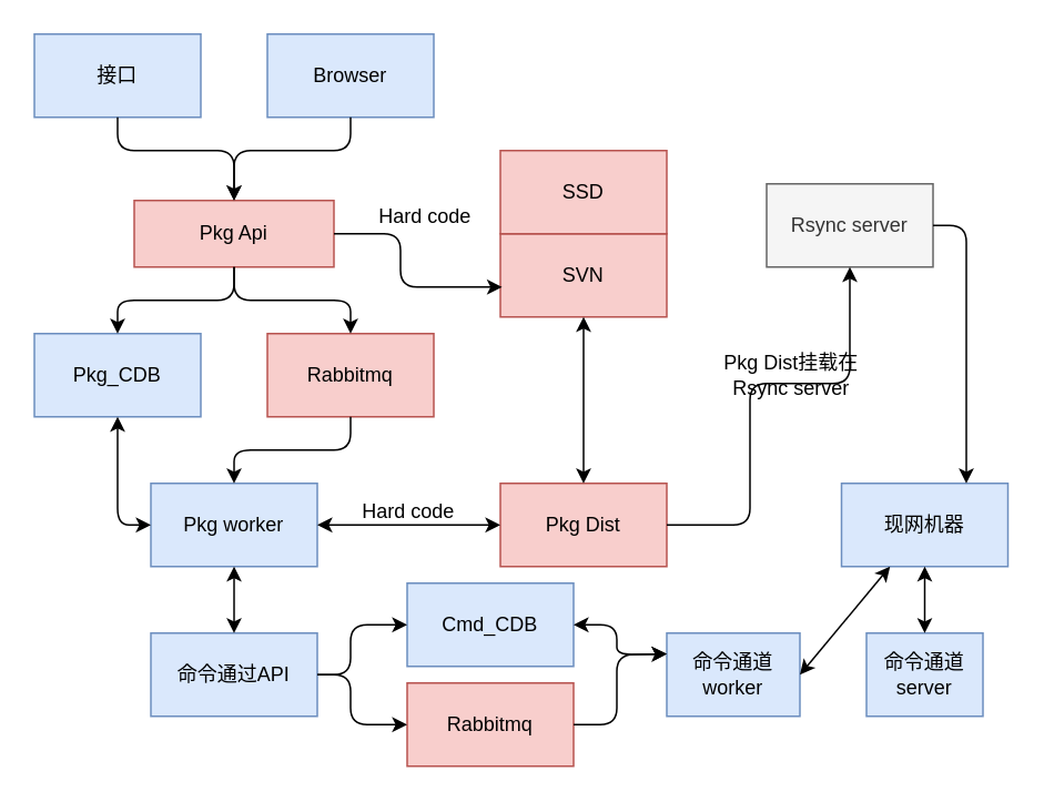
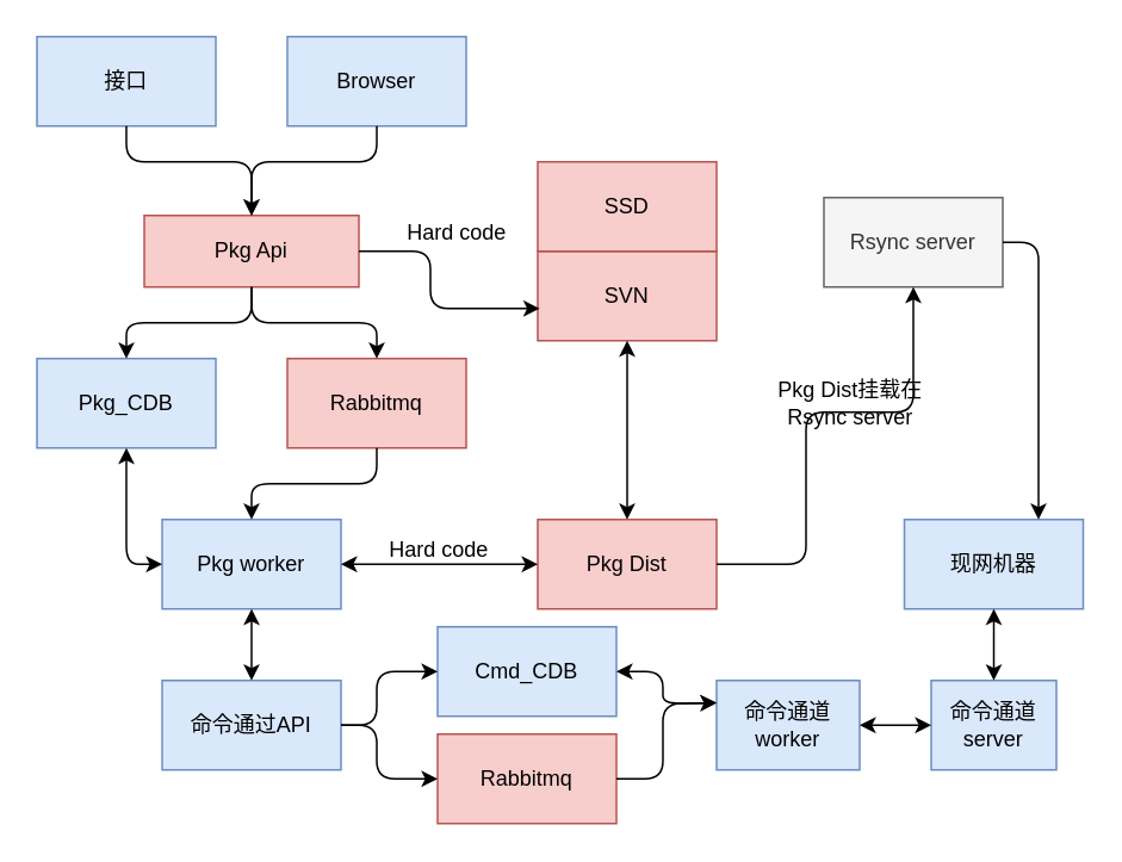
- <mxCell id="34" value="" style="endArrow=classic;startArrow=classic;html=1;exitX=1;exitY=0.5;exitDx=0;exitDy=0;" edge="1" parent="1" source="14" target="16"><mxGeometry width="50" height="50" relative="1" as="geometry"><mxPoint x="320" y="280" as="sourcePoint" /><mxPoint x="370" y="230" as="targetPoint" /></mxGeometry></mxCell>
+ <mxCell id="34" value="" style="endArrow=classic;startArrow=classic;html=1;entryX=0;entryY=0.5;entryDx=0;entryDy=0;exitX=1;exitY=0.5;exitDx=0;exitDy=0;" edge="1" parent="1" source="14" target="15"><mxGeometry width="50" height="50" relative="1" as="geometry"><mxPoint x="320" y="280" as="sourcePoint" /><mxPoint x="370" y="230" as="targetPoint" /></mxGeometry></mxCell>
